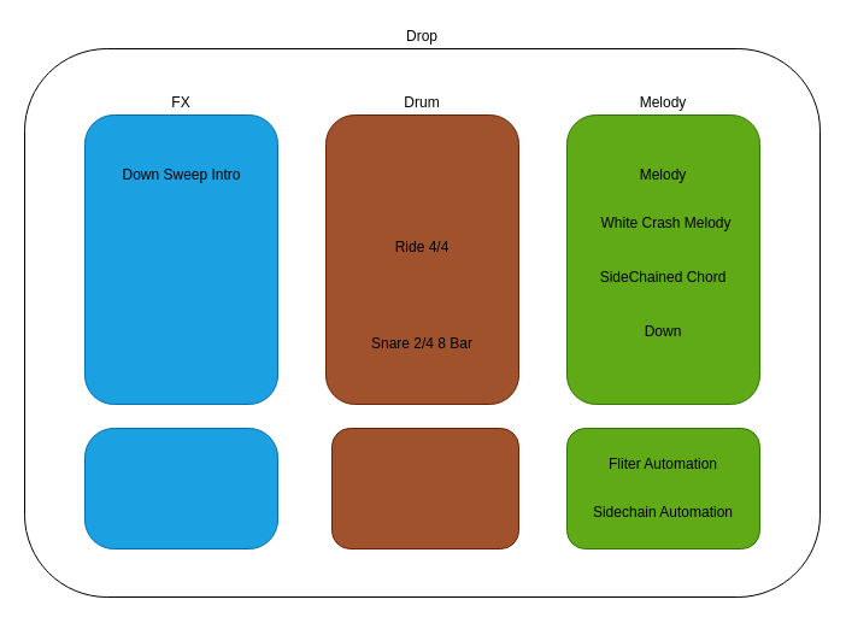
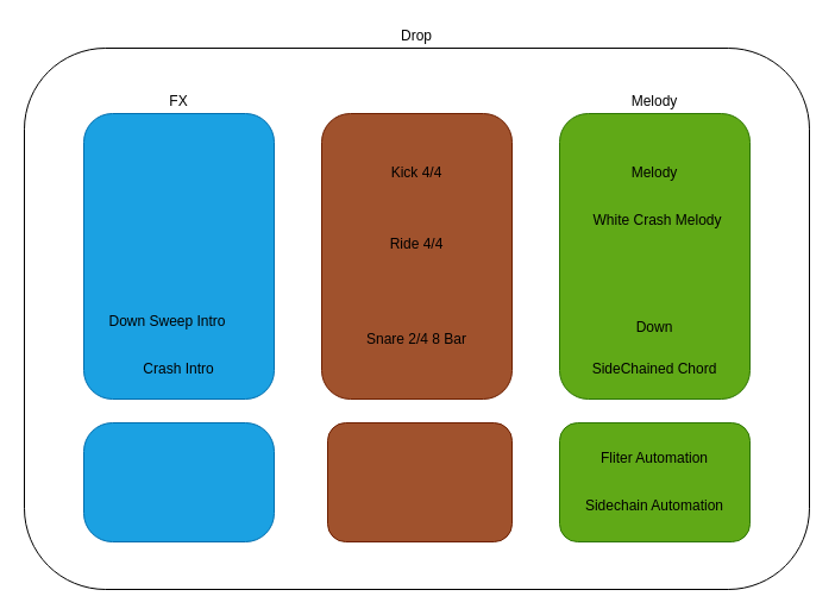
- <mxCell id="10" value="Drum" style="text;html=1;strokeColor=none;fillColor=none;align=center;verticalAlign=middle;whiteSpace=wrap;rounded=0;" parent="1" vertex="1"><mxGeometry x="330" y="75" width="40" height="20" as="geometry" /></mxCell>
- <mxCell id="4" value="Down Sweep Intro" style="text;html=1;strokeColor=none;fillColor=none;align=center;verticalAlign=middle;whiteSpace=wrap;rounded=0;" parent="1" vertex="1"><mxGeometry x="92.5" y="135" width="115" height="20" as="geometry" /></mxCell>
+ <mxCell id="4" value="Down Sweep Intro" style="text;html=1;strokeColor=none;fillColor=none;align=center;verticalAlign=middle;whiteSpace=wrap;rounded=0;" parent="1" vertex="1"><mxGeometry x="82.5" y="260" width="115" height="20" as="geometry" /></mxCell>
+ <mxCell id="8" value="Kick 4/4" style="text;html=1;strokeColor=none;fillColor=none;align=center;verticalAlign=middle;whiteSpace=wrap;rounded=0;" parent="1" vertex="1"><mxGeometry x="310" y="135" width="80" height="20" as="geometry" /></mxCell>
- <mxCell id="19" value="SideChained Chord" style="text;html=1;strokeColor=none;fillColor=none;align=center;verticalAlign=middle;whiteSpace=wrap;rounded=0;" parent="1" vertex="1"><mxGeometry x="490" y="220" width="120" height="20" as="geometry" /></mxCell>
+ <mxCell id="19" value="SideChained Chord" style="text;html=1;strokeColor=none;fillColor=none;align=center;verticalAlign=middle;whiteSpace=wrap;rounded=0;" parent="1" vertex="1"><mxGeometry x="490" y="300" width="120" height="20" as="geometry" /></mxCell>
+ <mxCell id="5" value="Crash Intro" style="text;html=1;strokeColor=none;fillColor=none;align=center;verticalAlign=middle;whiteSpace=wrap;rounded=0;" parent="1" vertex="1"><mxGeometry x="70" y="300" width="160" height="20" as="geometry" /></mxCell>
